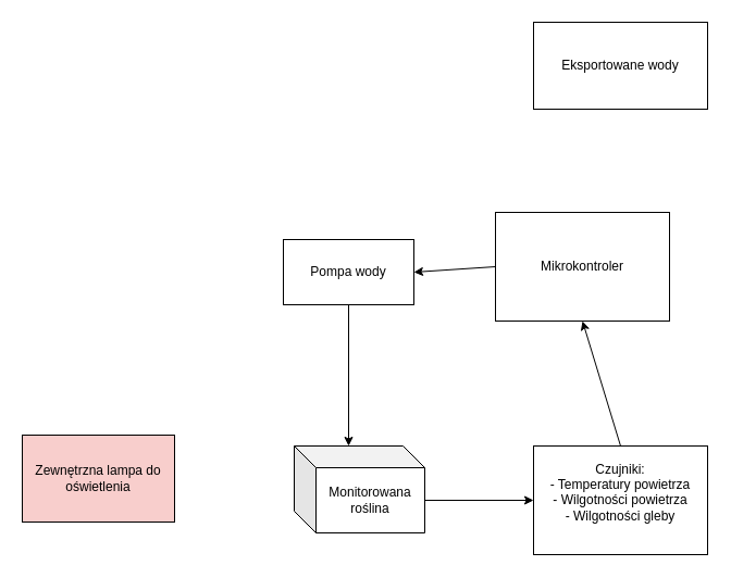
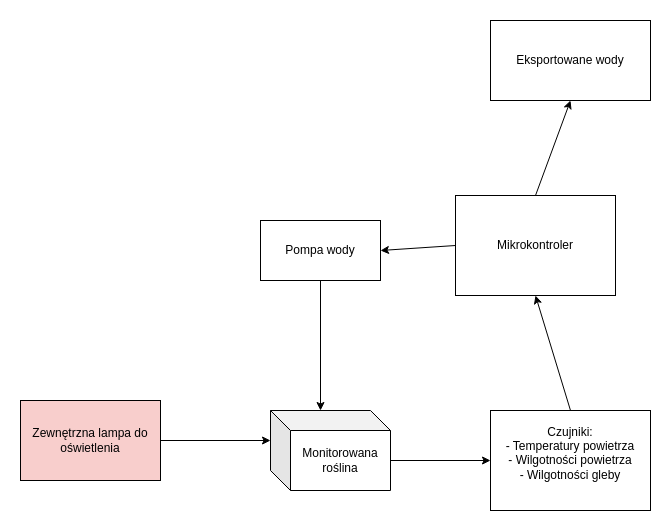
+ <mxCell id="11" value="" style="endArrow=classic;html=1;rounded=0;exitX=0.5;exitY=0;exitDx=0;exitDy=0;entryX=0.5;entryY=1;entryDx=0;entryDy=0;" edge="1" parent="1" source="2" target="10"><mxGeometry width="50" height="50" relative="1" as="geometry"><mxPoint x="550" y="170" as="sourcePoint" /><mxPoint x="600" y="120" as="targetPoint" /></mxGeometry></mxCell>
+ <mxCell id="13" value="" style="endArrow=classic;html=1;rounded=0;exitX=1;exitY=0.5;exitDx=0;exitDy=0;entryX=0;entryY=0;entryDx=0;entryDy=30;entryPerimeter=0;" edge="1" parent="1" source="12" target="3"><mxGeometry width="50" height="50" relative="1" as="geometry"><mxPoint x="170" y="450" as="sourcePoint" /><mxPoint x="230" y="480" as="targetPoint" /></mxGeometry></mxCell>
